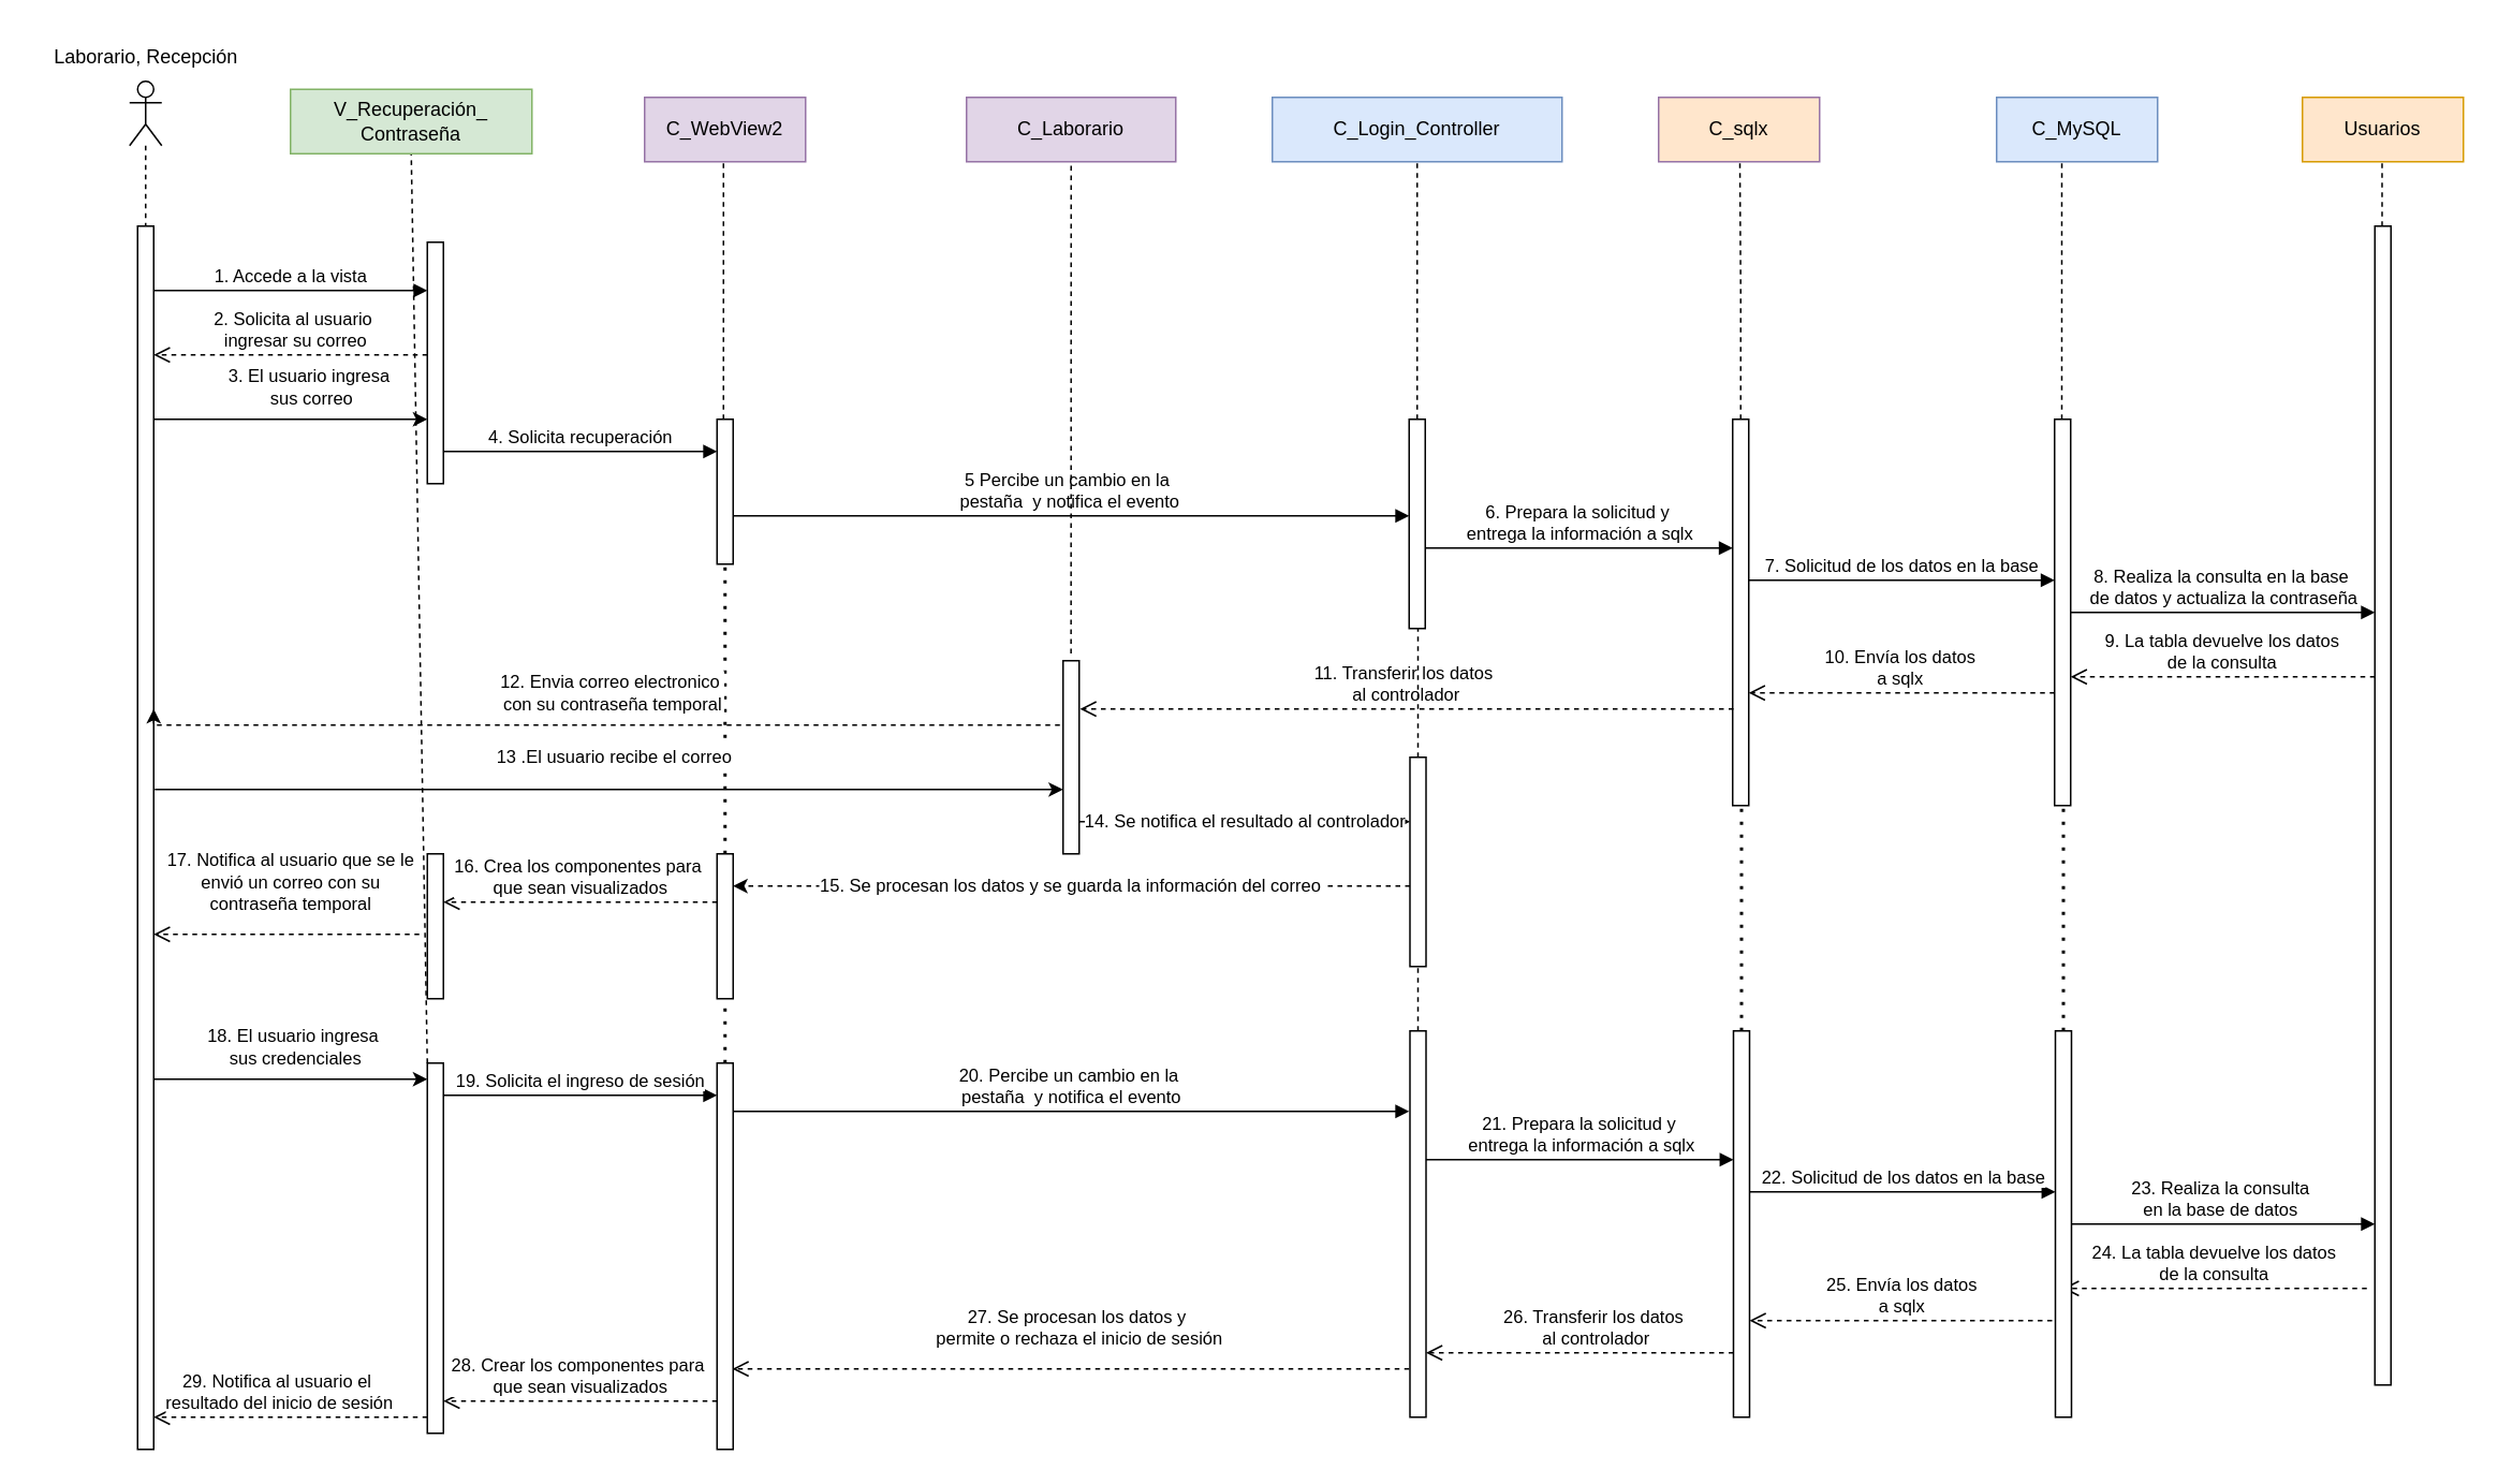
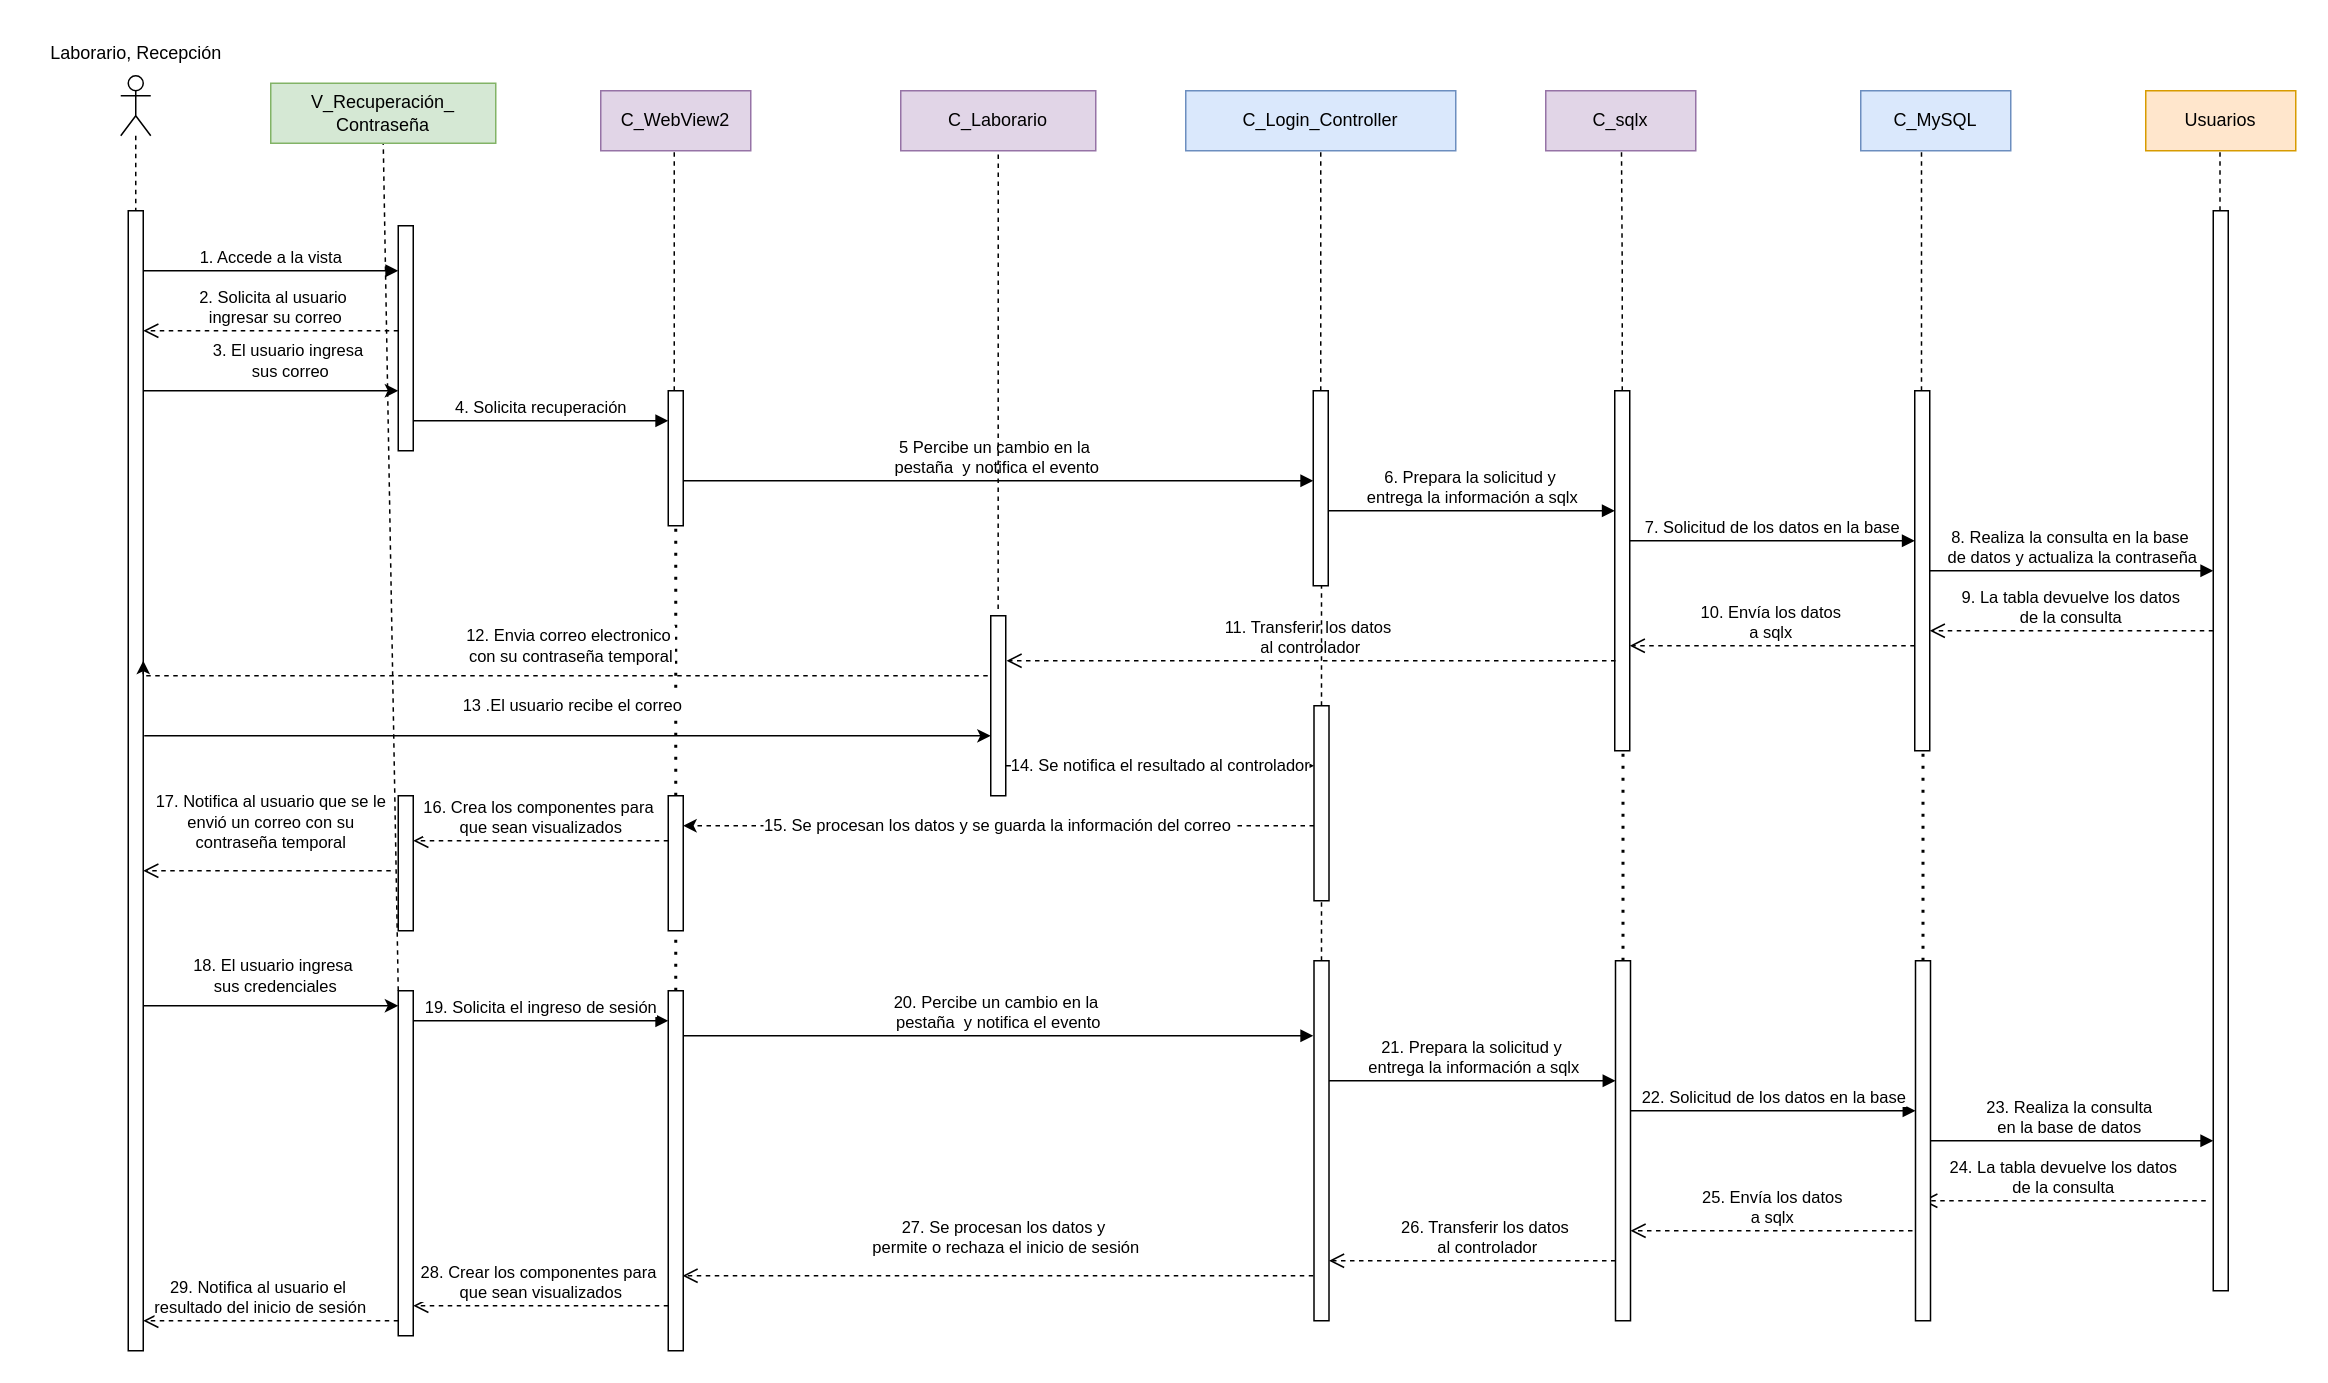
- <mxCell id="4" value="C_sqlx" style="rounded=0;whiteSpace=wrap;html=1;fillColor=#ffe6cc;strokeColor=#9673a6;" vertex="1" parent="1"><mxGeometry x="1030" y="60" width="100" height="40" as="geometry" /></mxCell>
+ <mxCell id="4" value="C_sqlx" style="rounded=0;whiteSpace=wrap;html=1;fillColor=#e1d5e7;strokeColor=#9673a6;" vertex="1" parent="1"><mxGeometry x="1030" y="60" width="100" height="40" as="geometry" /></mxCell>
